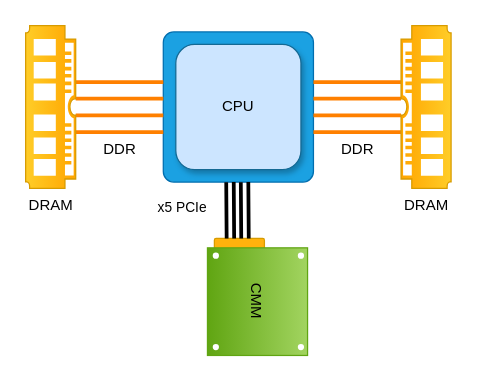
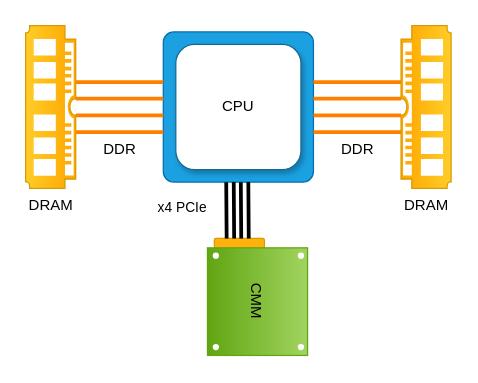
- <mxCell id="4" value="CPU" style="rounded=1;whiteSpace=wrap;html=1;fillColor=#cce5ff;strokeColor=#146994;shadow=1;" parent="2" vertex="1"><mxGeometry x="10" y="10" width="100" height="100" as="geometry" /></mxCell>
+ <mxCell id="4" value="CPU" style="rounded=1;whiteSpace=wrap;html=1;fillColor=#ffffff;strokeColor=#146994;shadow=1;" parent="2" vertex="1"><mxGeometry x="10" y="10" width="100" height="100" as="geometry" /></mxCell>
- <mxCell id="9" value="x5 PCIe" style="text;html=1;align=center;verticalAlign=middle;resizable=0;points=[];autosize=1;strokeColor=none;fillColor=none;fontFamily=Helvetica;fontSize=11;fontColor=default;labelBackgroundColor=default;" parent="1" vertex="1"><mxGeometry x="115" y="150" width="60" height="30" as="geometry" /></mxCell>
+ <mxCell id="9" value="x4 PCIe" style="text;html=1;align=center;verticalAlign=middle;resizable=0;points=[];autosize=1;strokeColor=none;fillColor=none;fontFamily=Helvetica;fontSize=11;fontColor=default;labelBackgroundColor=default;" parent="1" vertex="1"><mxGeometry x="115" y="150" width="60" height="30" as="geometry" /></mxCell>
